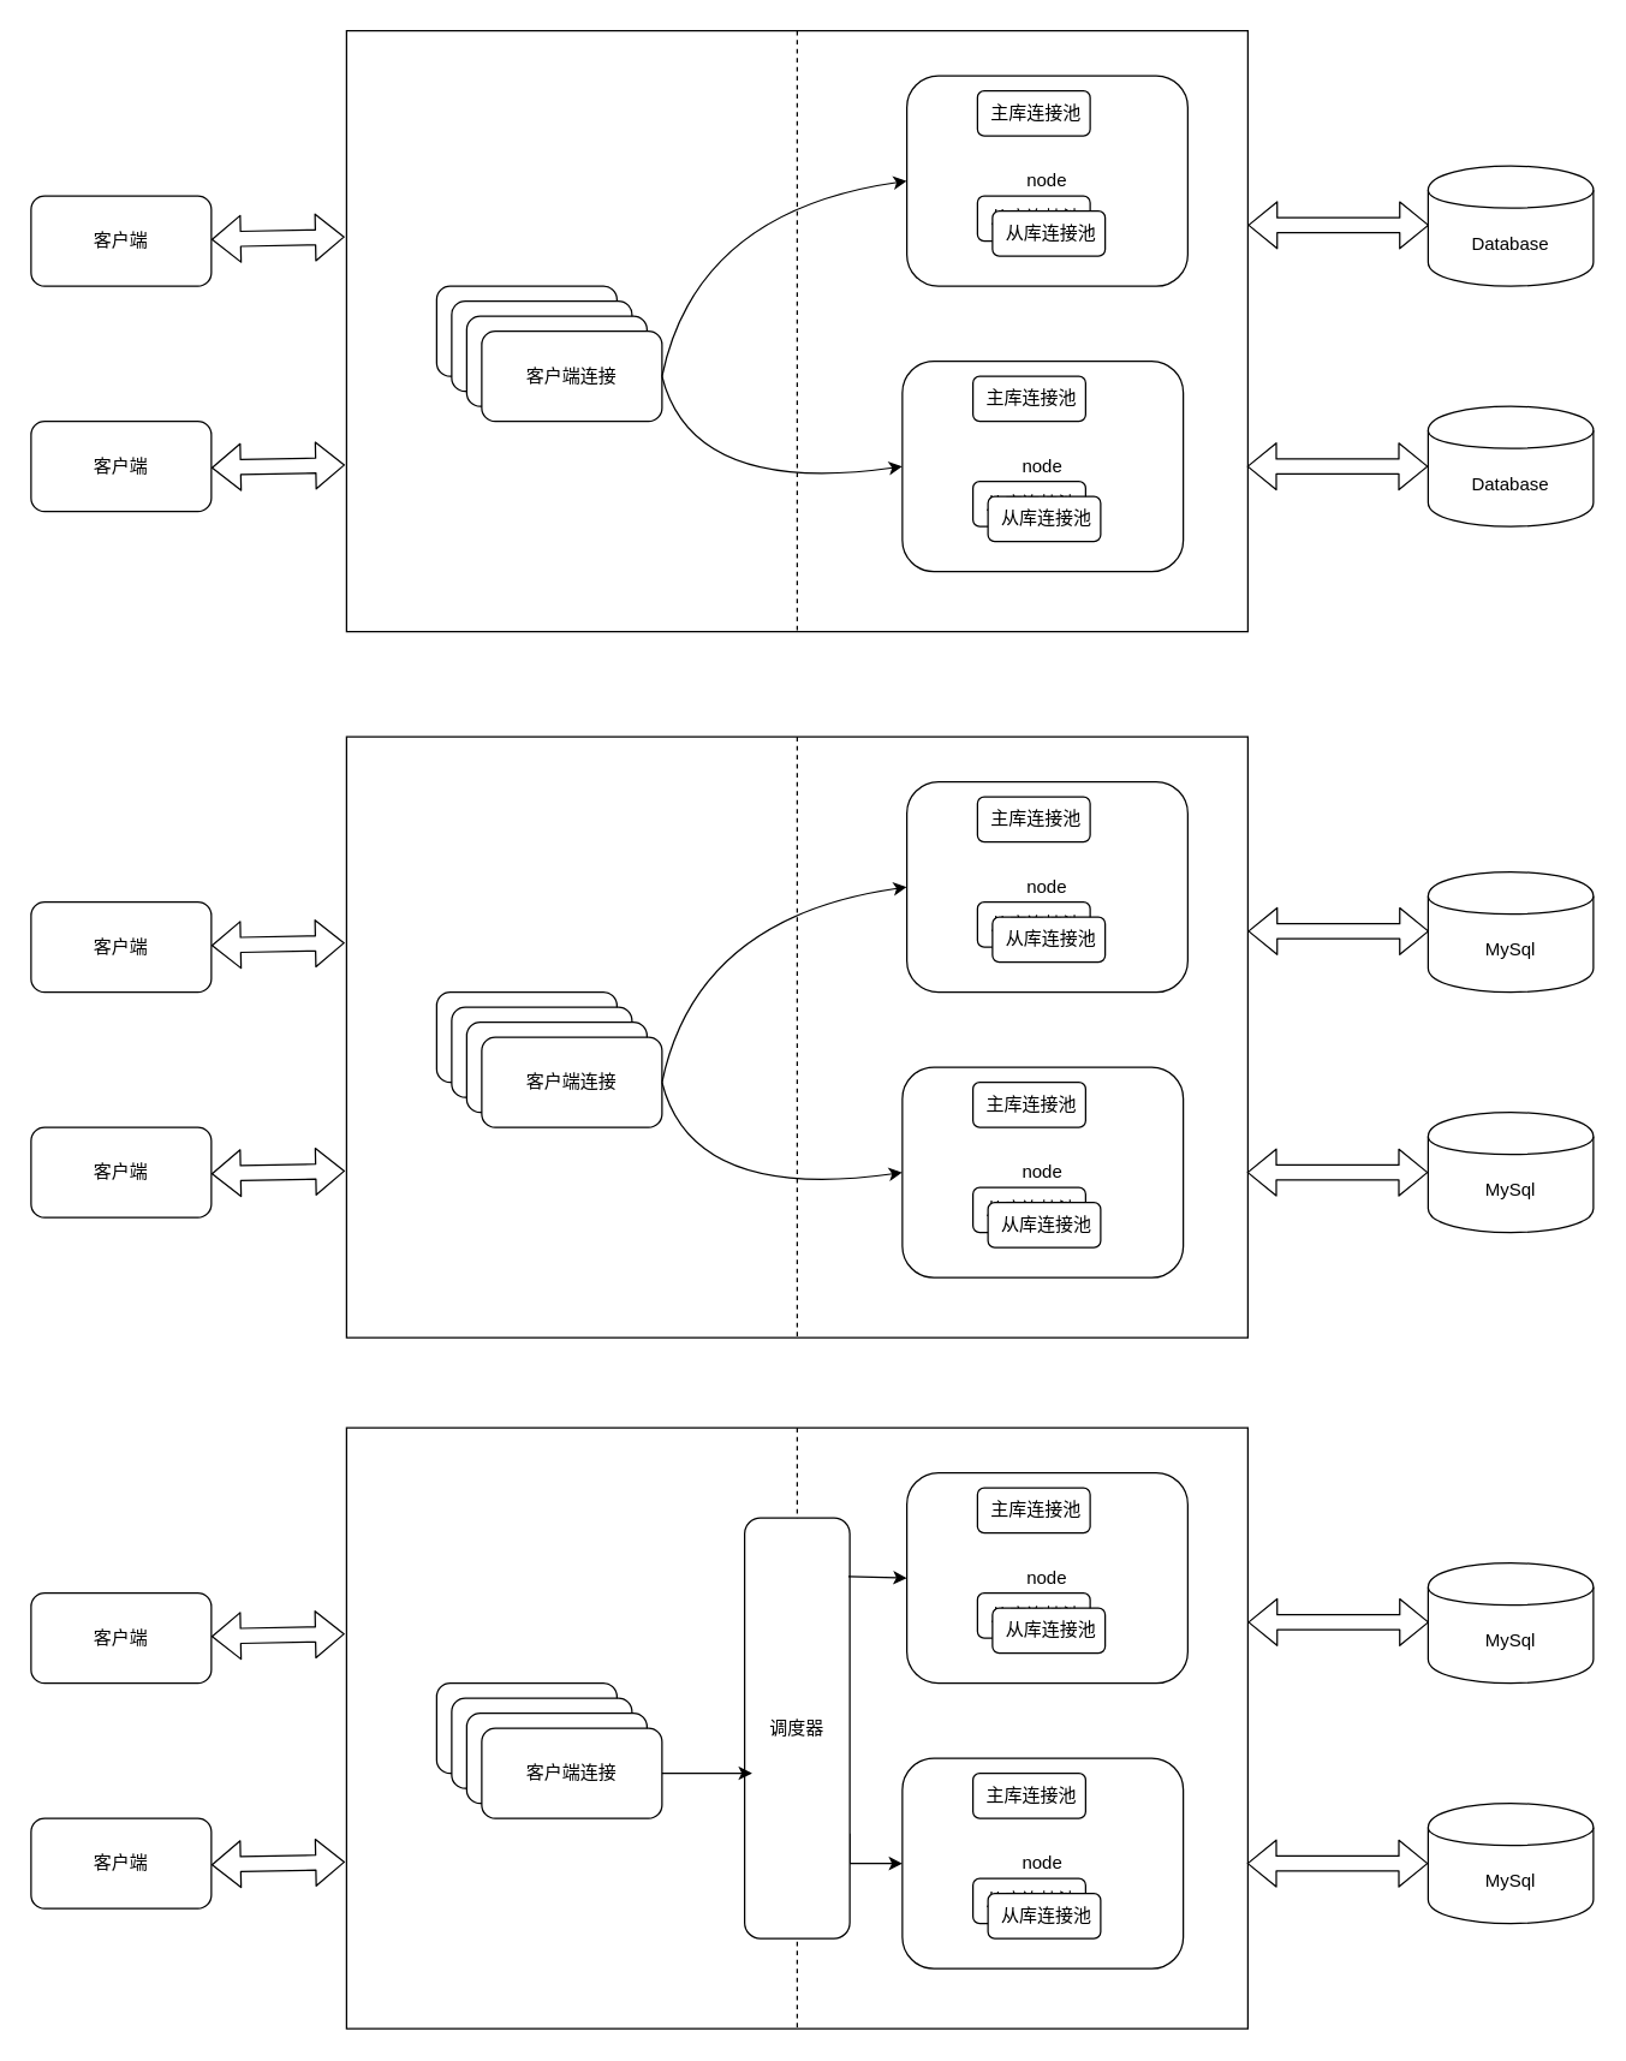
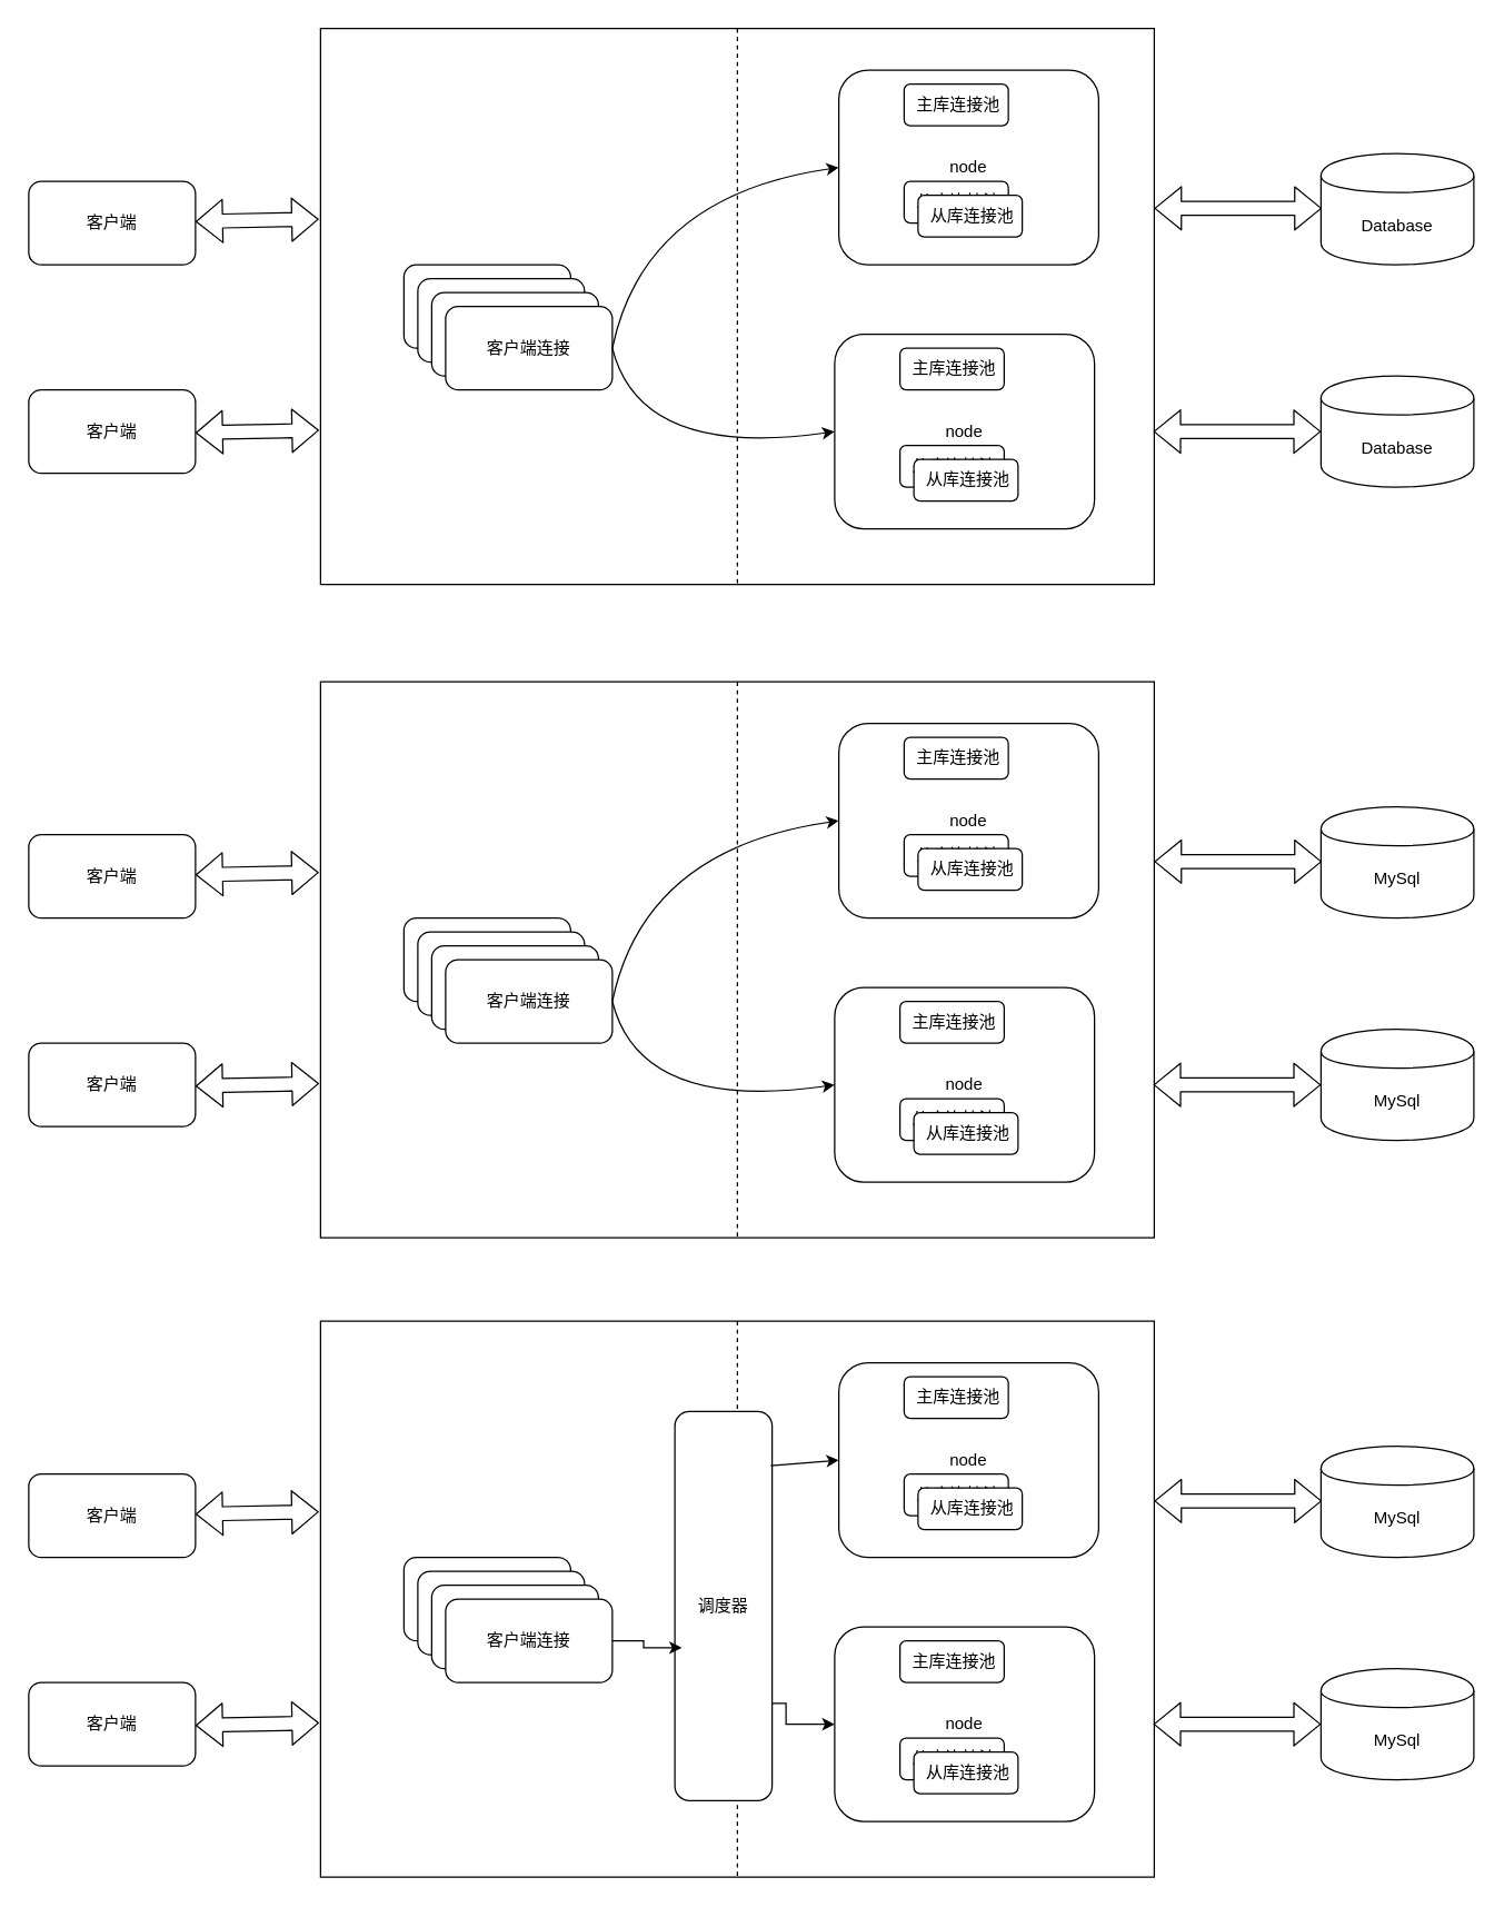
- <mxCell id="82" value="调度器" style="rounded=1;whiteSpace=wrap;html=1;" parent="1" vertex="1"><mxGeometry x="495" y="1010" width="70" height="280" as="geometry" /></mxCell>
+ <mxCell id="82" value="调度器" style="rounded=1;whiteSpace=wrap;html=1;" parent="1" vertex="1"><mxGeometry x="485" y="1015" width="70" height="280" as="geometry" /></mxCell>
